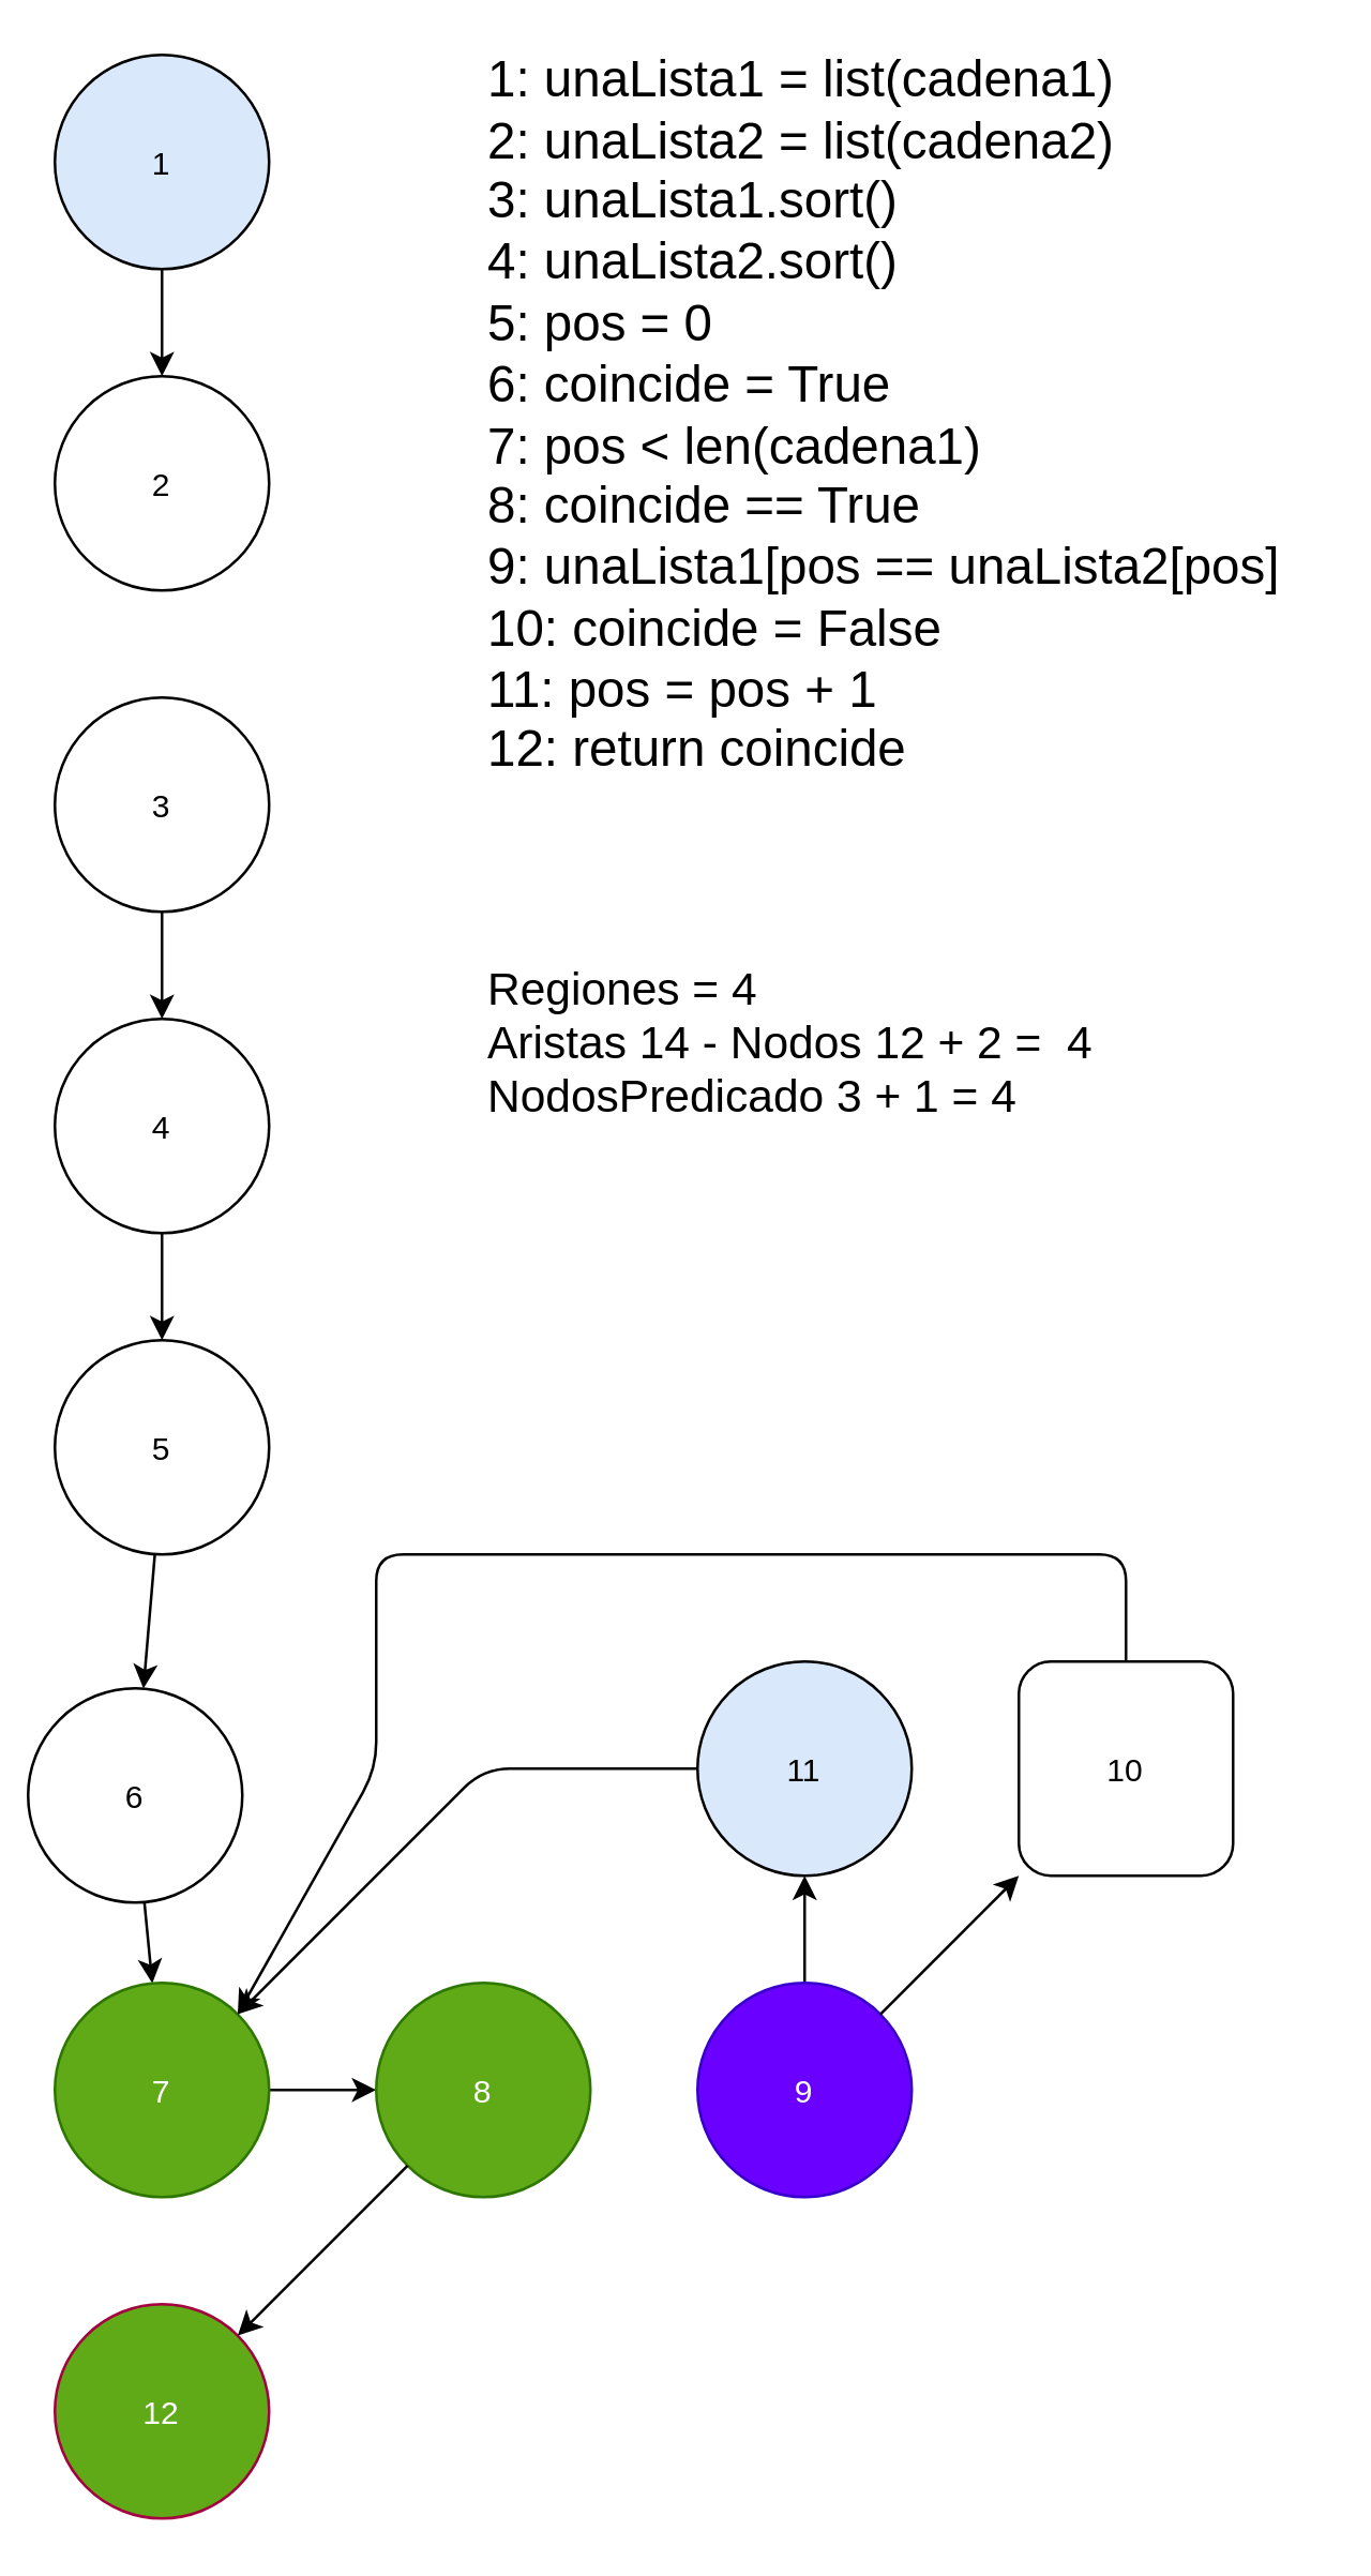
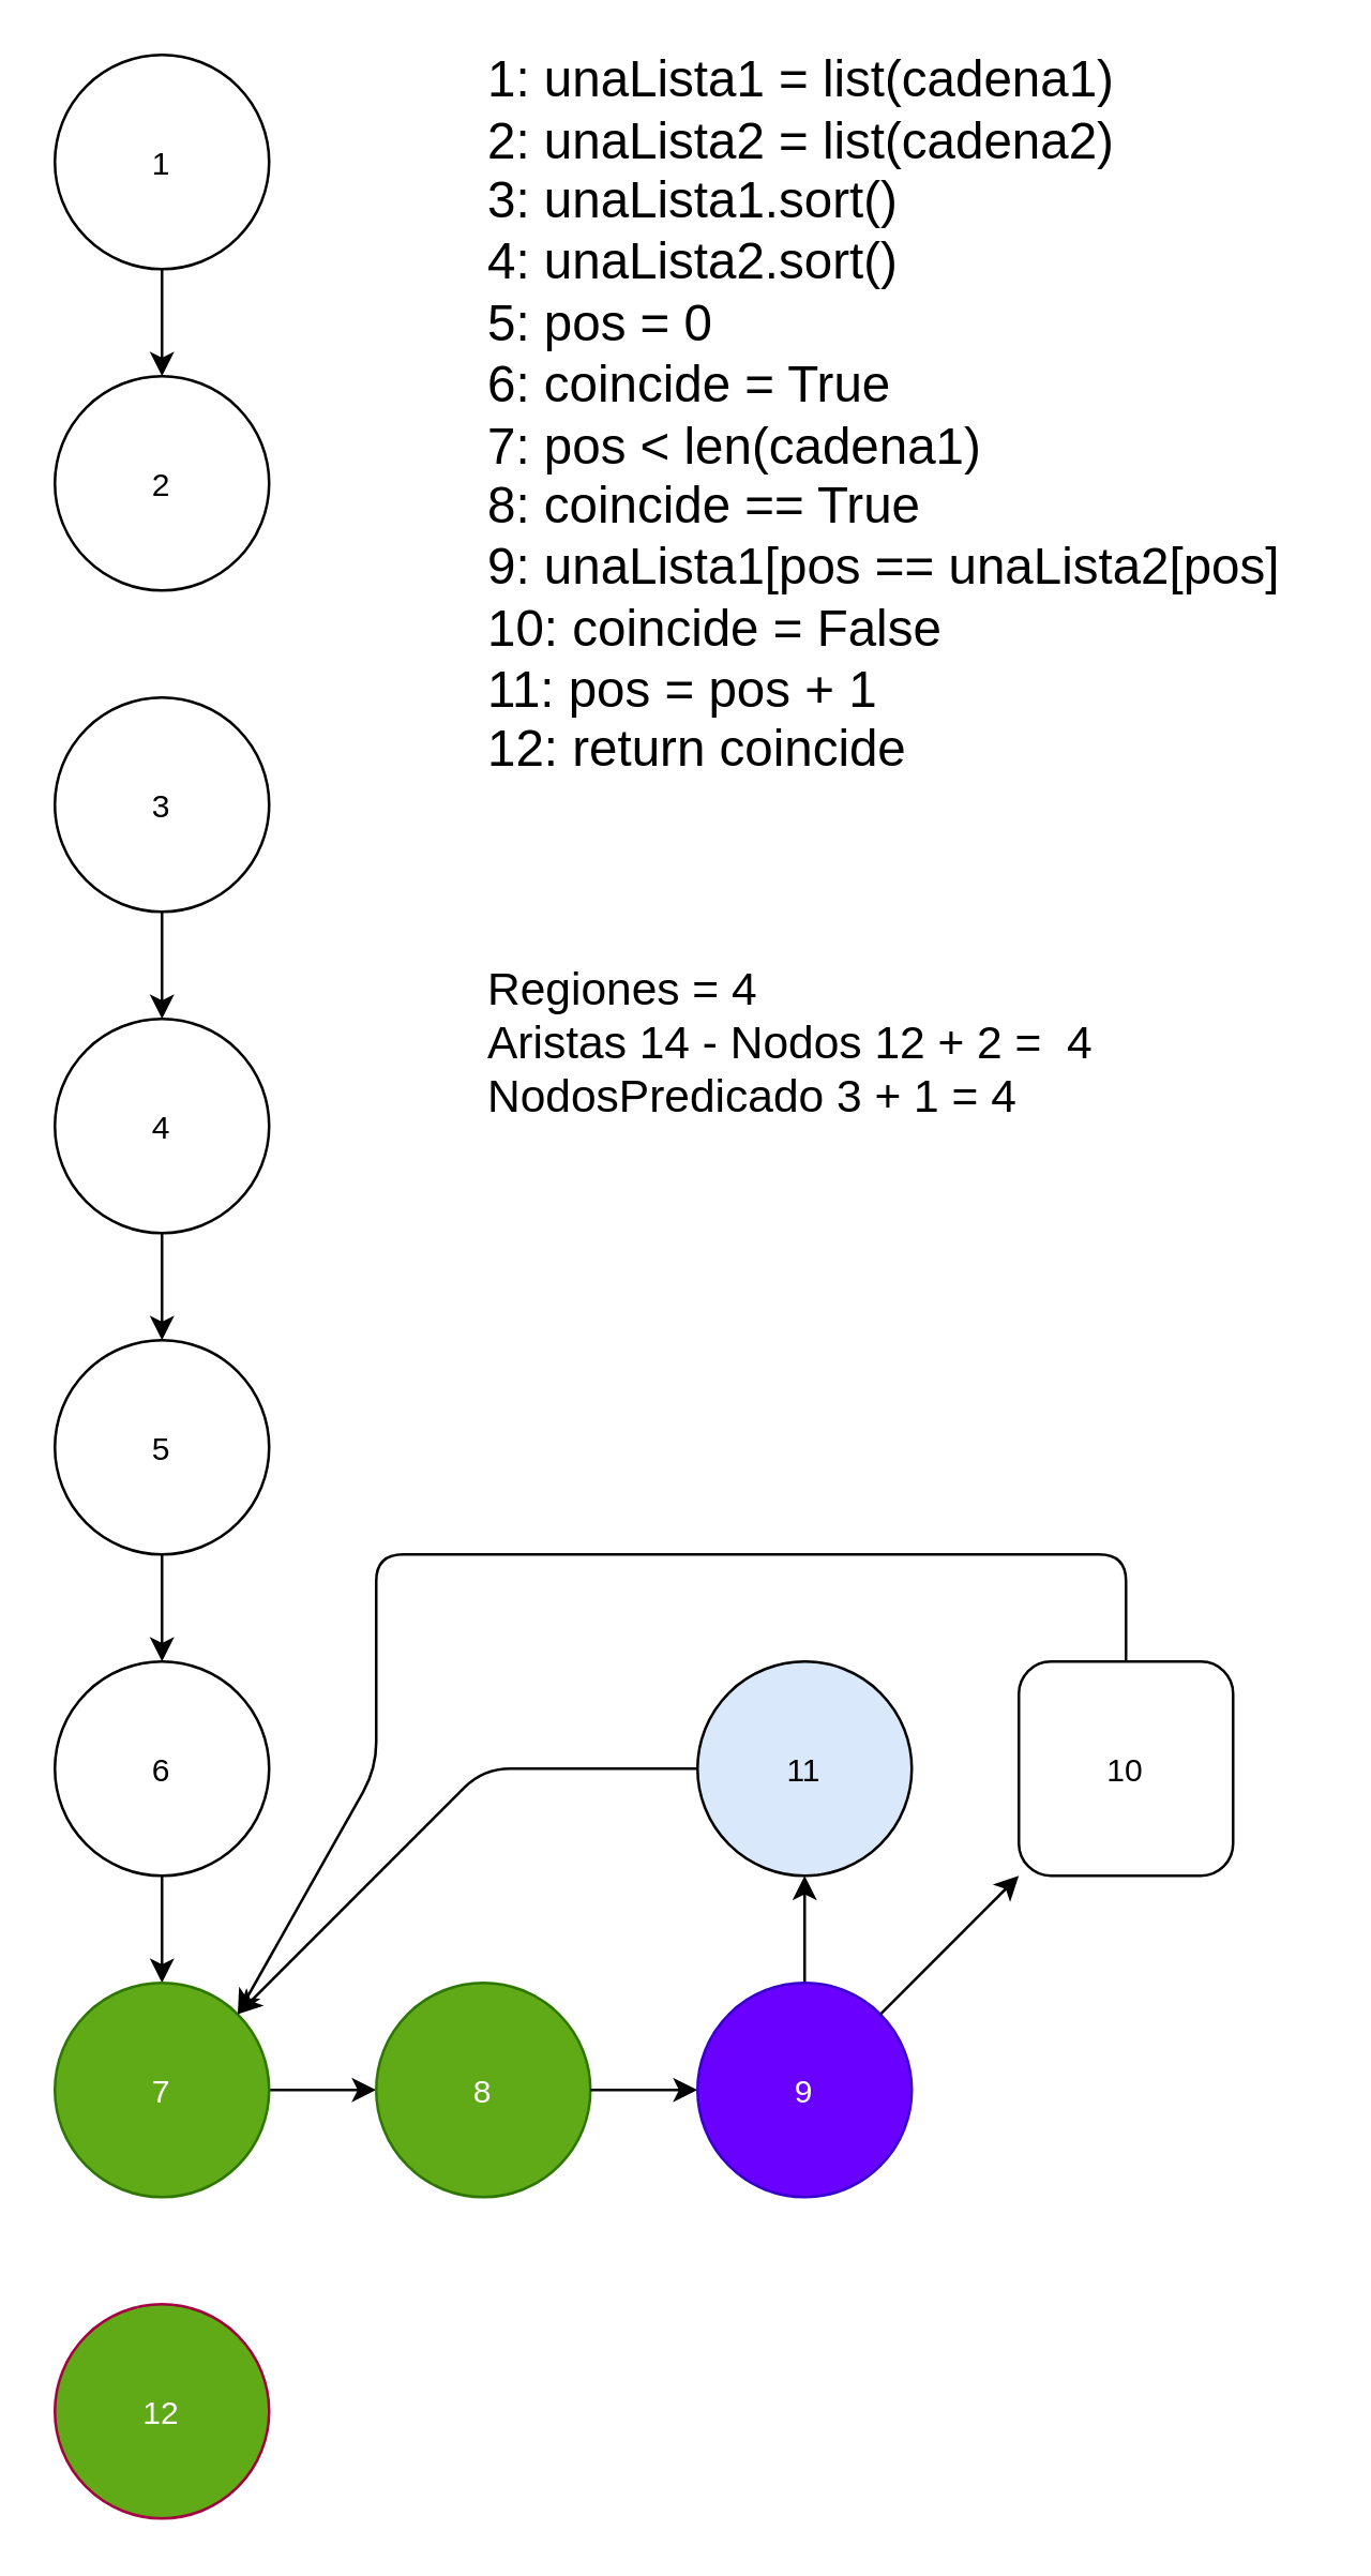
- <mxCell id="3" value="&lt;p style=&quot;line-height: 1&quot;&gt;1&lt;/p&gt;" style="ellipse;whiteSpace=wrap;html=1;aspect=fixed;fillColor=#dae8fc;" parent="1" vertex="1"><mxGeometry x="20" y="20" width="80" height="80" as="geometry" /></mxCell>
+ <mxCell id="3" value="&lt;p style=&quot;line-height: 1&quot;&gt;1&lt;/p&gt;" style="ellipse;whiteSpace=wrap;html=1;aspect=fixed;" parent="1" vertex="1"><mxGeometry x="20" y="20" width="80" height="80" as="geometry" /></mxCell>
- <mxCell id="8" value="&lt;p style=&quot;line-height: 1&quot;&gt;6&lt;/p&gt;" style="ellipse;whiteSpace=wrap;html=1;aspect=fixed;" parent="1" vertex="1"><mxGeometry x="10" y="630" width="80" height="80" as="geometry" /></mxCell>
+ <mxCell id="8" value="&lt;p style=&quot;line-height: 1&quot;&gt;6&lt;/p&gt;" style="ellipse;whiteSpace=wrap;html=1;aspect=fixed;" parent="1" vertex="1"><mxGeometry x="20" y="620" width="80" height="80" as="geometry" /></mxCell>
- <mxCell id="13" value="" style="edgeStyle=none;html=1;" parent="1" source="12" target="11" edge="1"><mxGeometry relative="1" as="geometry"><mxPoint x="70" y="830" as="sourcePoint" /><mxPoint x="70" y="870" as="targetPoint" /></mxGeometry></mxCell>
+ <mxCell id="13" value="" style="edgeStyle=none;html=1;" parent="1" source="12" target="15" edge="1"><mxGeometry relative="1" as="geometry"><mxPoint x="70" y="830" as="sourcePoint" /><mxPoint x="70" y="870" as="targetPoint" /></mxGeometry></mxCell>
